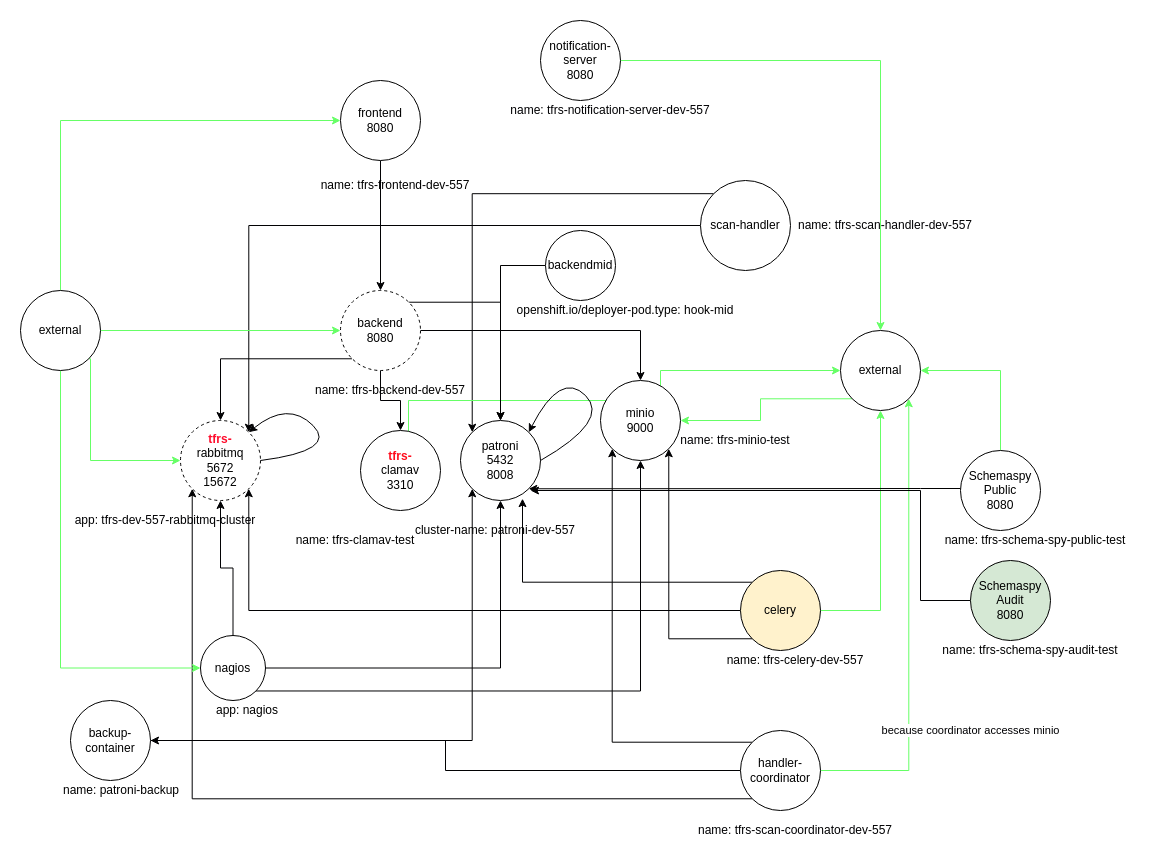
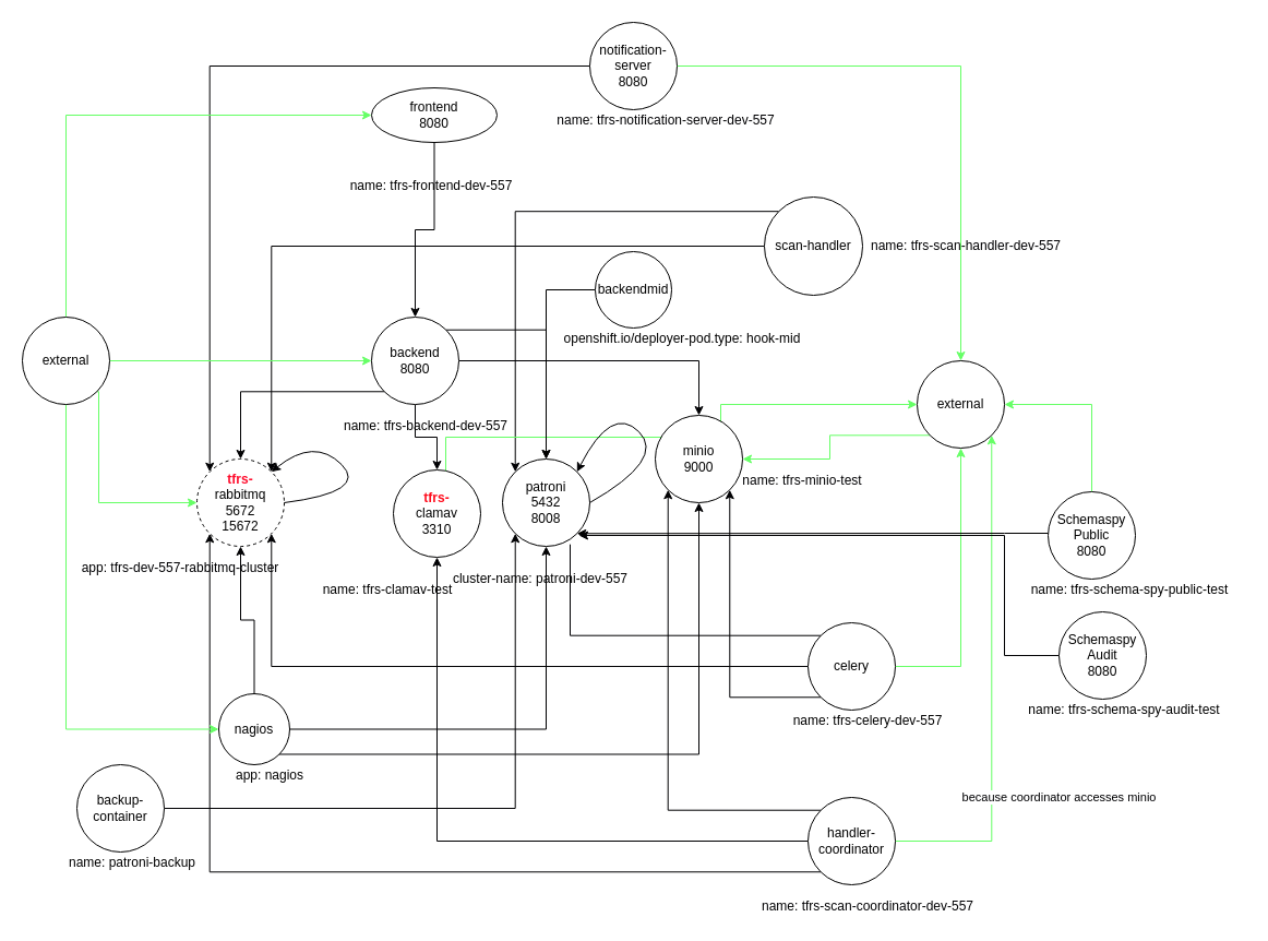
+ <mxCell id="9" style="edgeStyle=orthogonalEdgeStyle;rounded=0;orthogonalLoop=1;jettySize=auto;html=1;entryX=0;entryY=0;entryDx=0;entryDy=0;fontColor=#FF9999;strokeColor=#010103;" parent="1" source="11" target="26" edge="1"><mxGeometry relative="1" as="geometry" /></mxCell>
- <mxCell id="3" value="frontend&lt;br&gt;8080" style="ellipse;whiteSpace=wrap;html=1;aspect=fixed;" parent="1" vertex="1"><mxGeometry x="340" y="80" width="80" height="80" as="geometry" /></mxCell>
+ <mxCell id="3" value="frontend&lt;br&gt;8080" style="ellipse;whiteSpace=wrap;html=1;aspect=fixed;" parent="1" vertex="1"><mxGeometry x="340" y="80" width="115" height="50" as="geometry" /></mxCell>
- <mxCell id="51" value="name: tfrs-frontend-dev-557" style="text;html=1;strokeColor=none;fillColor=none;align=center;verticalAlign=middle;whiteSpace=wrap;rounded=0;" parent="1" vertex="1"><mxGeometry x="315" y="175" width="160" height="20" as="geometry" /></mxCell>
+ <mxCell id="51" value="name: tfrs-frontend-dev-557" style="text;html=1;strokeColor=none;fillColor=none;align=center;verticalAlign=middle;whiteSpace=wrap;rounded=0;" parent="1" vertex="1"><mxGeometry x="315" y="160" width="160" height="20" as="geometry" /></mxCell>
- <mxCell id="8" value="backend&lt;br&gt;8080" style="ellipse;whiteSpace=wrap;html=1;aspect=fixed;dashed=1;" parent="1" vertex="1"><mxGeometry x="340" y="290" width="80" height="80" as="geometry" /></mxCell>
+ <mxCell id="8" value="backend&lt;br&gt;8080" style="ellipse;whiteSpace=wrap;html=1;aspect=fixed;" parent="1" vertex="1"><mxGeometry x="340" y="290" width="80" height="80" as="geometry" /></mxCell>
- <mxCell id="14" style="edgeStyle=orthogonalEdgeStyle;rounded=0;orthogonalLoop=1;jettySize=auto;html=1;entryX=0.775;entryY=0.977;entryDx=0;entryDy=0;entryPerimeter=0;exitX=0;exitY=0;exitDx=0;exitDy=0;strokeColor=#010103;" parent="1" source="16" target="25" edge="1"><mxGeometry relative="1" as="geometry" /></mxCell>
+ <mxCell id="14" style="edgeStyle=orthogonalEdgeStyle;rounded=0;orthogonalLoop=1;jettySize=auto;html=1;entryX=0.775;entryY=0.977;entryDx=0;entryDy=0;entryPerimeter=0;exitX=0;exitY=0;exitDx=0;exitDy=0;strokeColor=#010103;endArrow=none;" parent="1" source="16" target="25" edge="1"><mxGeometry relative="1" as="geometry" /></mxCell>
- <mxCell id="62" value="Schemaspy Audit&lt;br&gt;8080" style="ellipse;whiteSpace=wrap;html=1;aspect=fixed;fillColor=#d5e8d4;" parent="1" vertex="1"><mxGeometry x="970" y="560" width="80" height="80" as="geometry" /></mxCell>
+ <mxCell id="62" value="Schemaspy Audit&lt;br&gt;8080" style="ellipse;whiteSpace=wrap;html=1;aspect=fixed;" parent="1" vertex="1"><mxGeometry x="970" y="560" width="80" height="80" as="geometry" /></mxCell>
- <mxCell id="16" value="celery" style="ellipse;whiteSpace=wrap;html=1;aspect=fixed;fillColor=#fff2cc;" parent="1" vertex="1"><mxGeometry x="740" y="570" width="80" height="80" as="geometry" /></mxCell>
+ <mxCell id="16" value="celery" style="ellipse;whiteSpace=wrap;html=1;aspect=fixed;" parent="1" vertex="1"><mxGeometry x="740" y="570" width="80" height="80" as="geometry" /></mxCell>
- <mxCell id="17" style="edgeStyle=orthogonalEdgeStyle;rounded=0;orthogonalLoop=1;jettySize=auto;html=1;strokeColor=#010103;" parent="1" source="21" target="28" edge="1"><mxGeometry relative="1" as="geometry" /></mxCell>
+ <mxCell id="17" style="edgeStyle=orthogonalEdgeStyle;rounded=0;orthogonalLoop=1;jettySize=auto;html=1;strokeColor=#010103;" parent="1" source="21" target="34" edge="1"><mxGeometry relative="1" as="geometry" /></mxCell>
